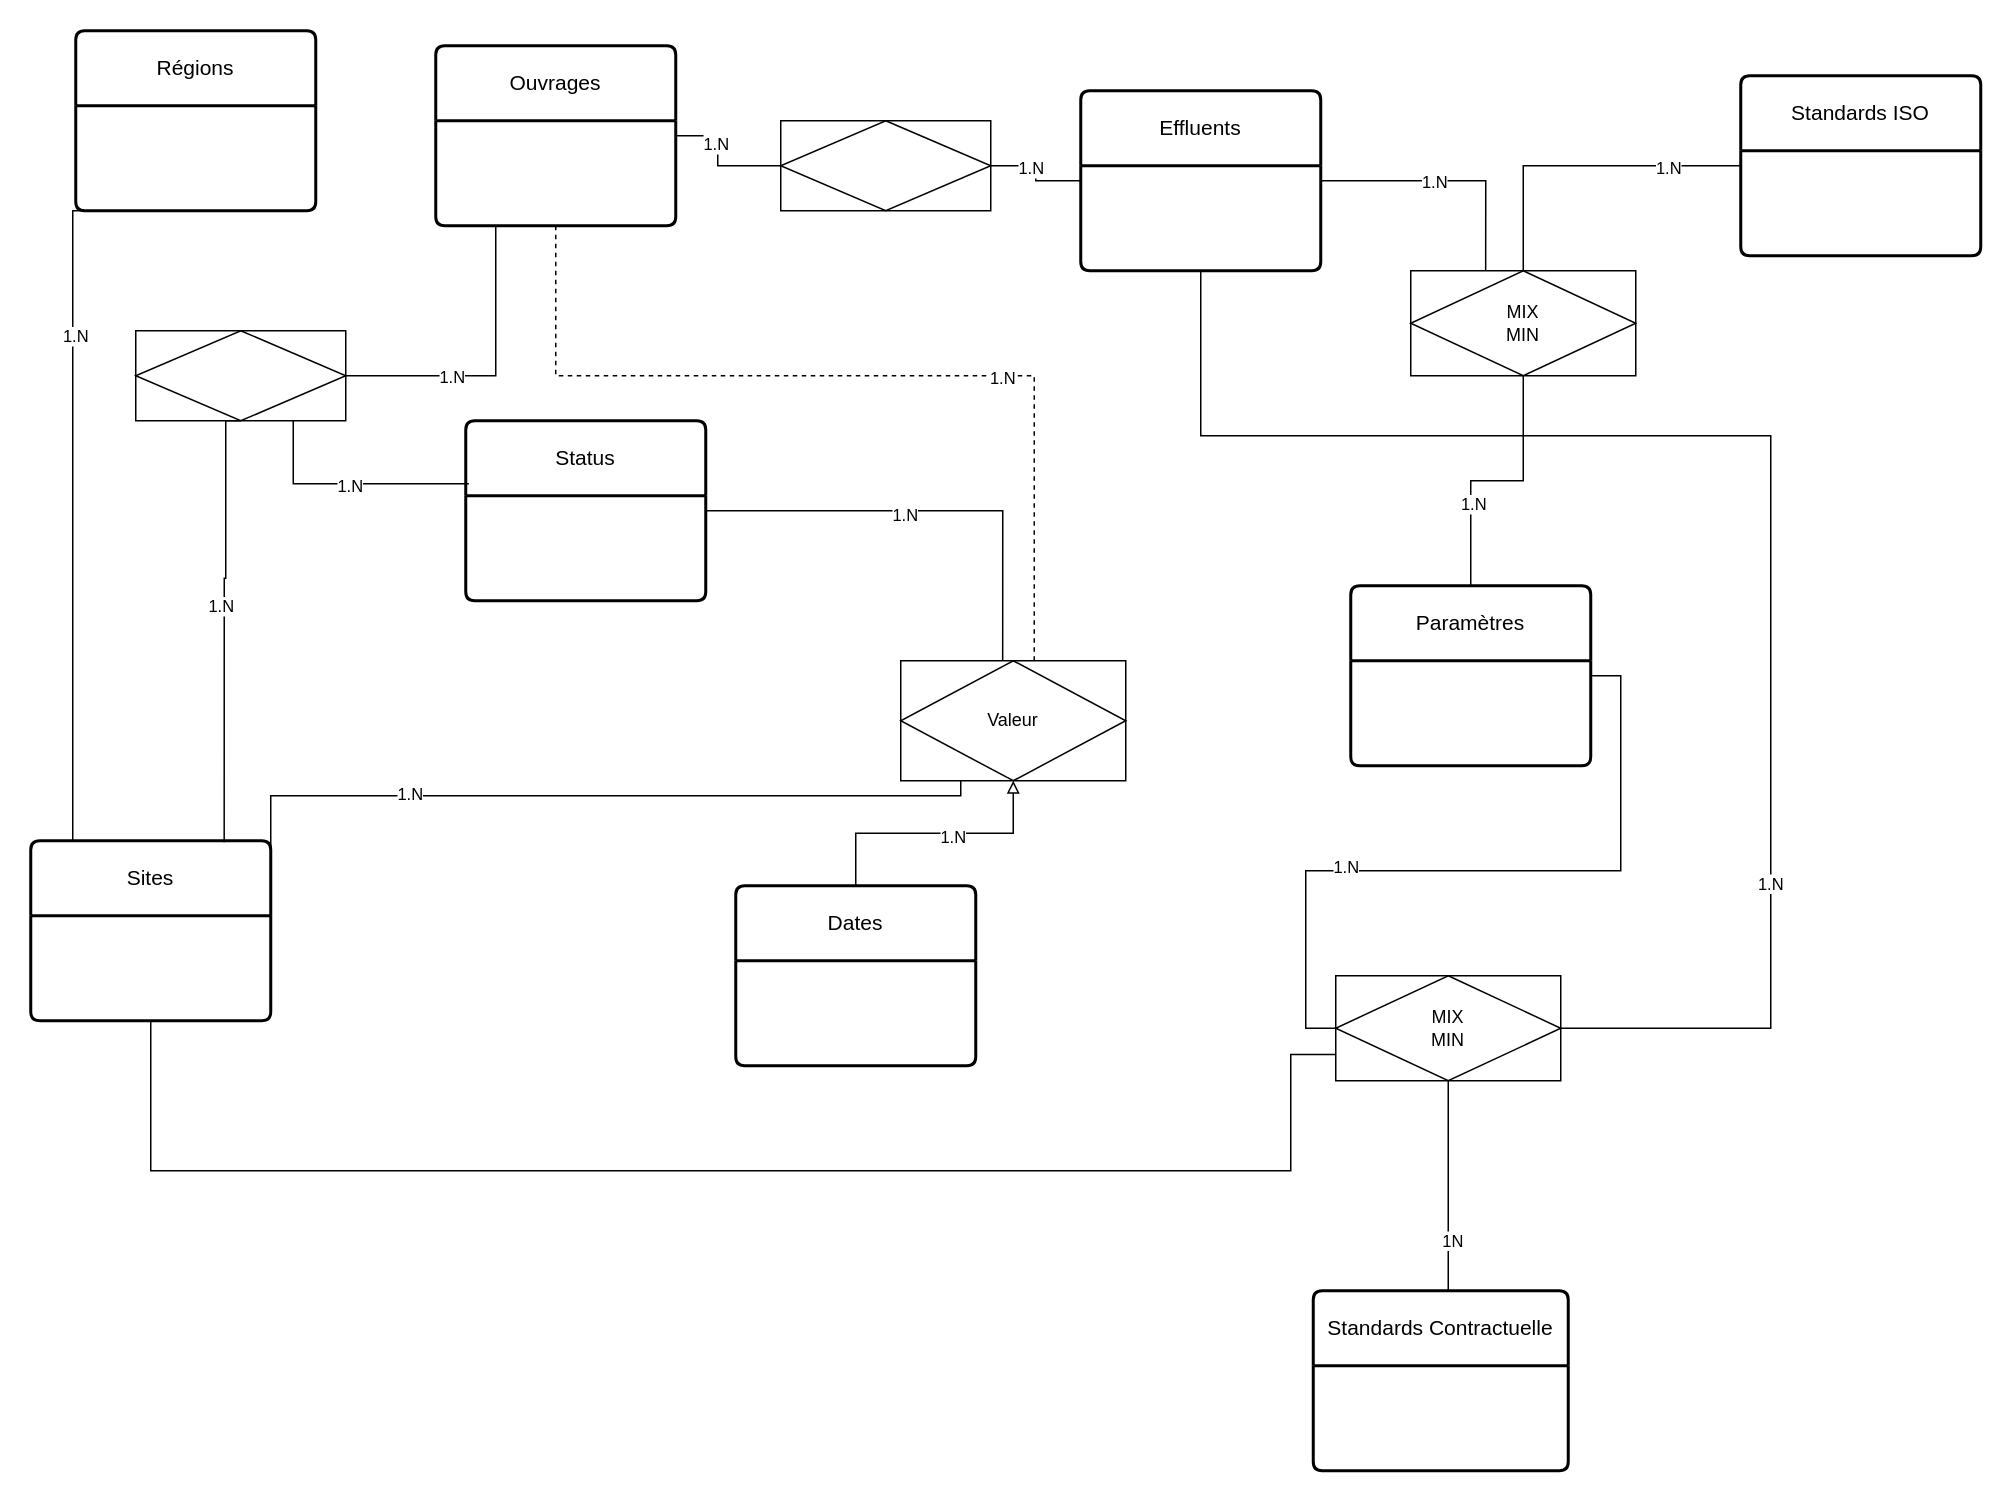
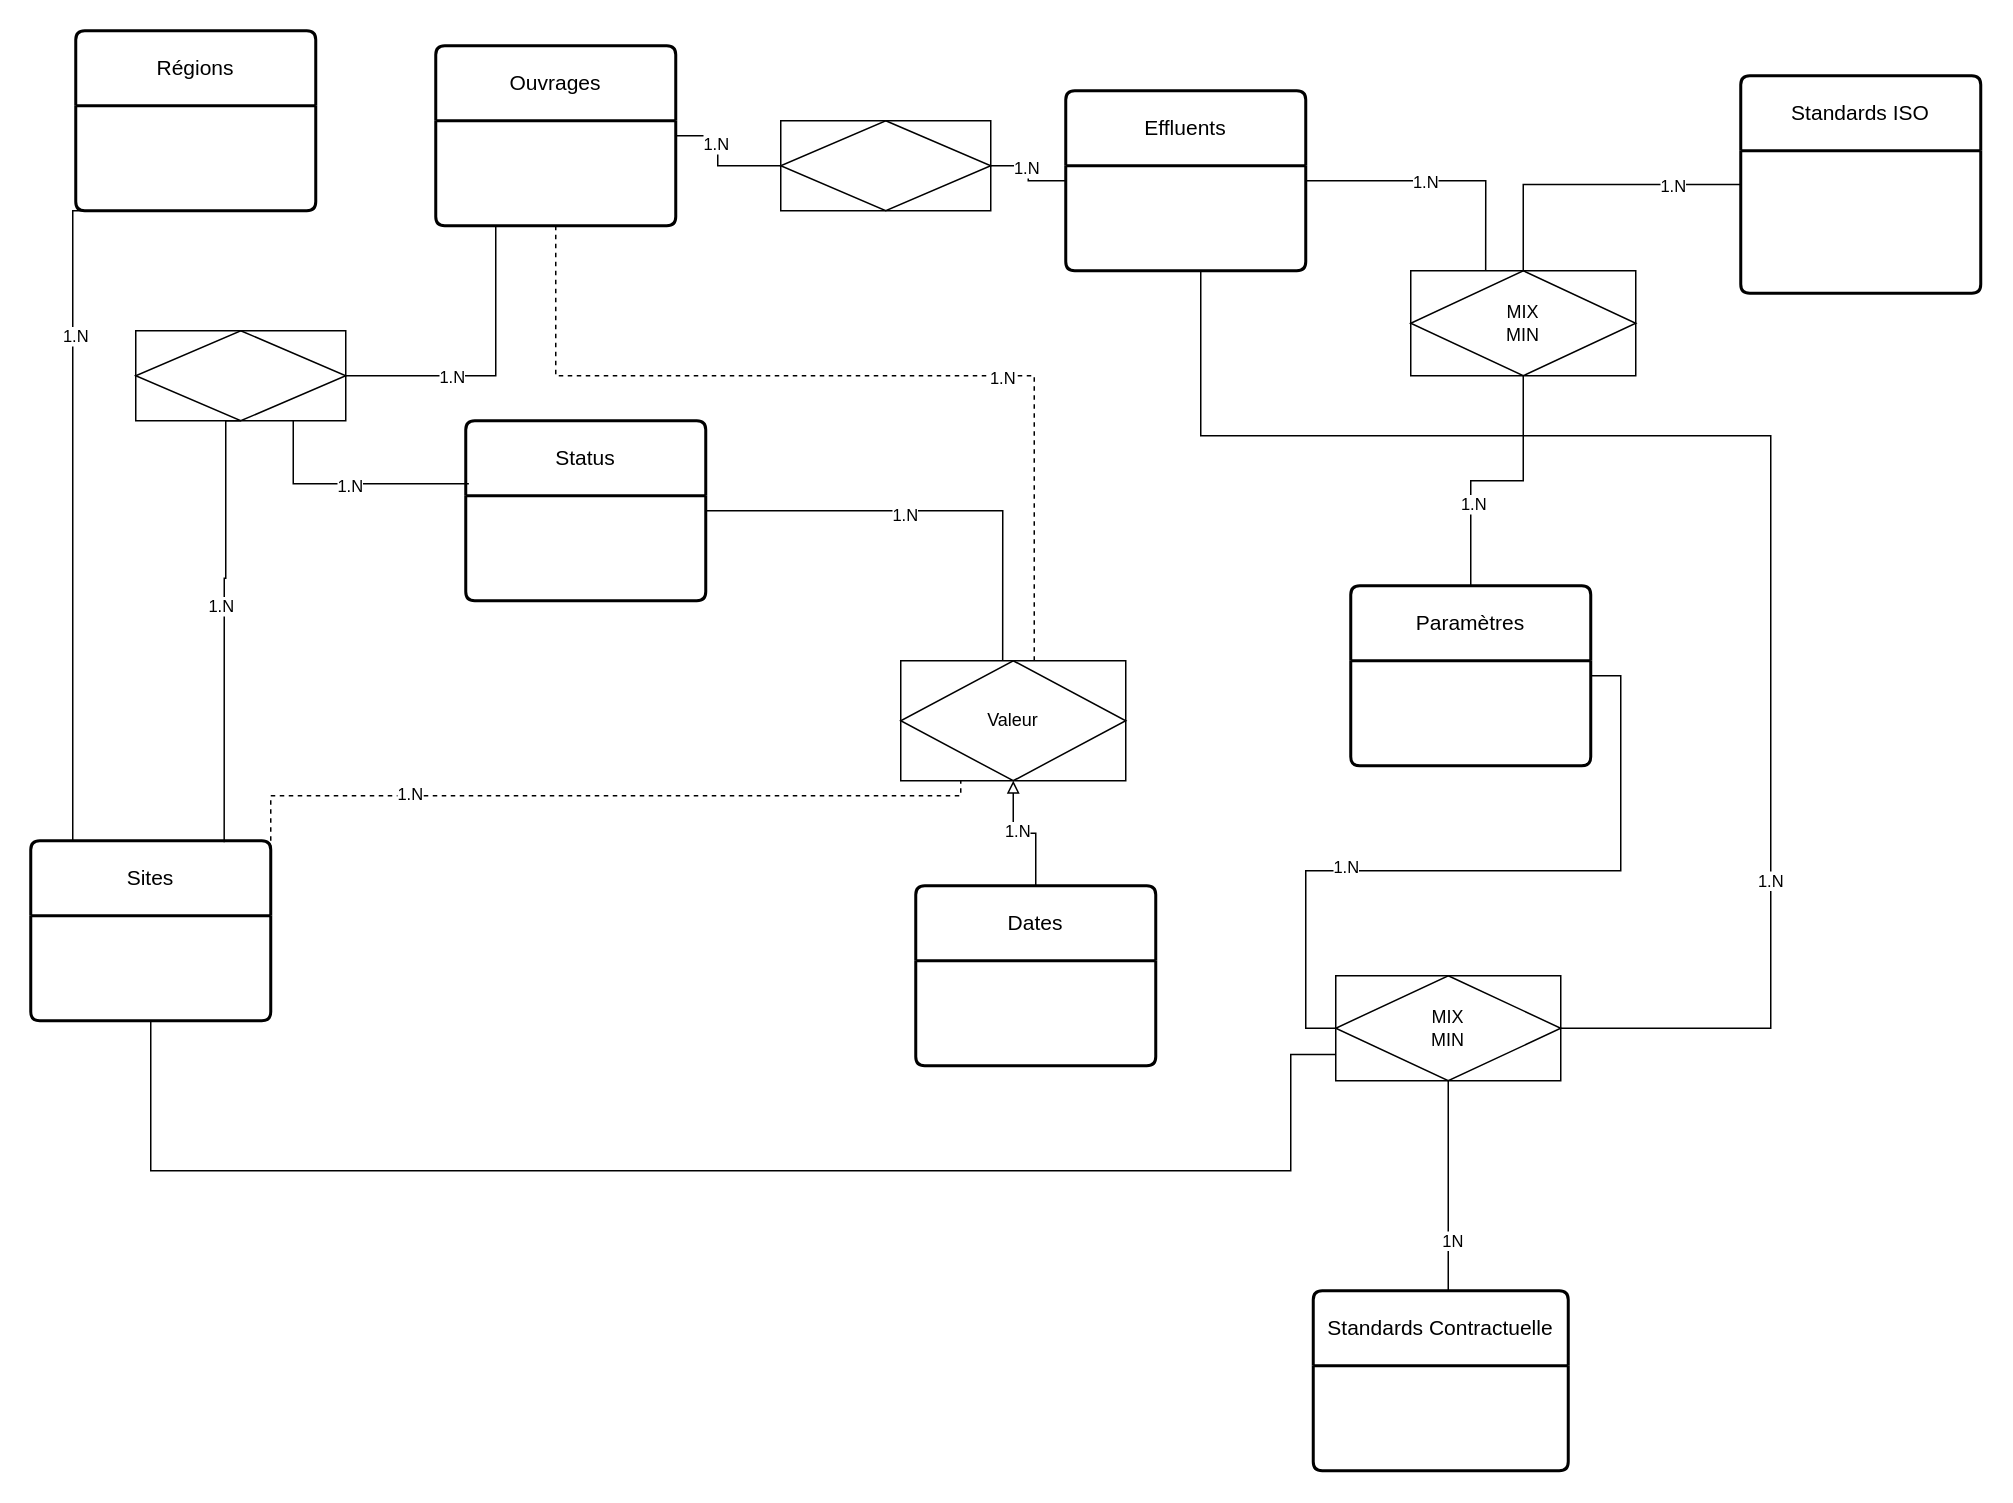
- <mxCell id="34" value="Standards ISO" style="swimlane;childLayout=stackLayout;horizontal=1;startSize=50;horizontalStack=0;rounded=1;fontSize=14;fontStyle=0;strokeWidth=2;resizeParent=0;resizeLast=1;shadow=0;dashed=0;align=center;arcSize=4;whiteSpace=wrap;html=1;" vertex="1" parent="1"><mxGeometry x="1160" y="50" width="160" height="120" as="geometry" /></mxCell>
+ <mxCell id="34" value="Standards ISO" style="swimlane;childLayout=stackLayout;horizontal=1;startSize=50;horizontalStack=0;rounded=1;fontSize=14;fontStyle=0;strokeWidth=2;resizeParent=0;resizeLast=1;shadow=0;dashed=0;align=center;arcSize=4;whiteSpace=wrap;html=1;" vertex="1" parent="1"><mxGeometry x="1160" y="50" width="160" height="145" as="geometry" /></mxCell>
- <mxCell id="16" value="Effluents" style="swimlane;childLayout=stackLayout;horizontal=1;startSize=50;horizontalStack=0;rounded=1;fontSize=14;fontStyle=0;strokeWidth=2;resizeParent=0;resizeLast=1;shadow=0;dashed=0;align=center;arcSize=4;whiteSpace=wrap;html=1;" vertex="1" parent="1"><mxGeometry x="720" y="60" width="160" height="120" as="geometry" /></mxCell>
+ <mxCell id="16" value="Effluents" style="swimlane;childLayout=stackLayout;horizontal=1;startSize=50;horizontalStack=0;rounded=1;fontSize=14;fontStyle=0;strokeWidth=2;resizeParent=0;resizeLast=1;shadow=0;dashed=0;align=center;arcSize=4;whiteSpace=wrap;html=1;" vertex="1" parent="1"><mxGeometry x="710" y="60" width="160" height="120" as="geometry" /></mxCell>
- <mxCell id="23" style="edgeStyle=orthogonalEdgeStyle;rounded=0;orthogonalLoop=1;jettySize=auto;html=1;exitX=1;exitY=0.5;exitDx=0;exitDy=0;endArrow=none;endFill=0;" edge="1" parent="1" source="26" target="40"><mxGeometry relative="1" as="geometry"><Array as="points"><mxPoint x="180" y="530" /><mxPoint x="640" y="530" /></Array></mxGeometry></mxCell>
+ <mxCell id="23" style="edgeStyle=orthogonalEdgeStyle;rounded=0;orthogonalLoop=1;jettySize=auto;html=1;exitX=1;exitY=0.5;exitDx=0;exitDy=0;endArrow=none;endFill=0;dashed=1;" edge="1" parent="1" source="26" target="40"><mxGeometry relative="1" as="geometry"><Array as="points"><mxPoint x="180" y="530" /><mxPoint x="640" y="530" /></Array></mxGeometry></mxCell>
- <mxCell id="22" value="Dates" style="swimlane;childLayout=stackLayout;horizontal=1;startSize=50;horizontalStack=0;rounded=1;fontSize=14;fontStyle=0;strokeWidth=2;resizeParent=0;resizeLast=1;shadow=0;dashed=0;align=center;arcSize=4;whiteSpace=wrap;html=1;" vertex="1" parent="1"><mxGeometry x="490" y="590" width="160" height="120" as="geometry" /></mxCell>
+ <mxCell id="22" value="Dates" style="swimlane;childLayout=stackLayout;horizontal=1;startSize=50;horizontalStack=0;rounded=1;fontSize=14;fontStyle=0;strokeWidth=2;resizeParent=0;resizeLast=1;shadow=0;dashed=0;align=center;arcSize=4;whiteSpace=wrap;html=1;" vertex="1" parent="1"><mxGeometry x="610" y="590" width="160" height="120" as="geometry" /></mxCell>
